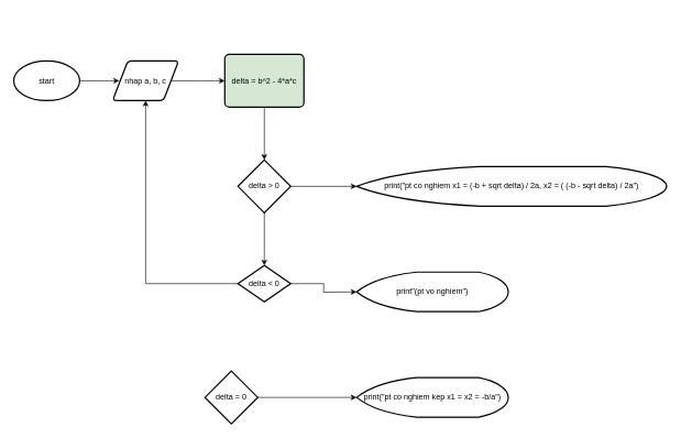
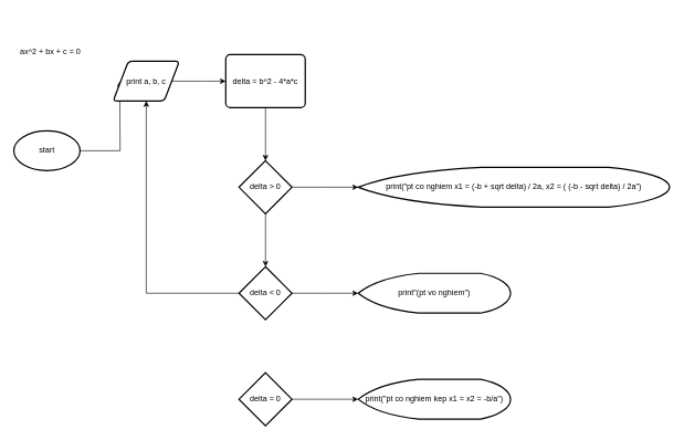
+ <mxCell id="5" value="ax^2 + bx + c = 0" style="text;html=1;align=center;verticalAlign=middle;resizable=0;points=[];autosize=1;strokeColor=none;fillColor=none;" vertex="1" parent="1"><mxGeometry y="62" width="110" height="30" as="geometry" x="20" /></mxCell>
- <mxCell id="3" value="start" style="strokeWidth=2;html=1;shape=mxgraph.flowchart.start_1;whiteSpace=wrap;" vertex="1" parent="1"><mxGeometry y="92" width="100" height="60" as="geometry" x="20" /></mxCell>
+ <mxCell id="3" value="start" style="strokeWidth=2;html=1;shape=mxgraph.flowchart.start_1;whiteSpace=wrap;" vertex="1" parent="1"><mxGeometry x="20" y="197" width="100" height="60" as="geometry" /></mxCell>
- <mxCell id="7" value="nhap a, b, c" style="shape=parallelogram;html=1;strokeWidth=2;perimeter=parallelogramPerimeter;whiteSpace=wrap;rounded=1;arcSize=12;size=0.23;" vertex="1" parent="1"><mxGeometry x="170" y="92" width="100" height="60" as="geometry" /></mxCell>
+ <mxCell id="7" value="print a, b, c" style="shape=parallelogram;html=1;strokeWidth=2;perimeter=parallelogramPerimeter;whiteSpace=wrap;rounded=1;arcSize=12;size=0.23;" vertex="1" parent="1"><mxGeometry x="170" y="92" width="100" height="60" as="geometry" /></mxCell>
- <mxCell id="8" value="delta = b^2 - 4*a*c" style="rounded=1;whiteSpace=wrap;html=1;absoluteArcSize=1;arcSize=14;strokeWidth=2;fillColor=#d5e8d4;" vertex="1" parent="1"><mxGeometry x="340" y="82" width="120" height="80" as="geometry" /></mxCell>
+ <mxCell id="8" value="delta = b^2 - 4*a*c" style="rounded=1;whiteSpace=wrap;html=1;absoluteArcSize=1;arcSize=14;strokeWidth=2;" vertex="1" parent="1"><mxGeometry x="340" y="82" width="120" height="80" as="geometry" /></mxCell>
- <mxCell id="12" value="delta &amp;lt; 0" style="strokeWidth=2;html=1;shape=mxgraph.flowchart.decision;whiteSpace=wrap;" vertex="1" parent="1"><mxGeometry x="360" y="402" width="80" height="55" as="geometry" /></mxCell>
+ <mxCell id="12" value="delta &amp;lt; 0" style="strokeWidth=2;html=1;shape=mxgraph.flowchart.decision;whiteSpace=wrap;" vertex="1" parent="1"><mxGeometry x="360" y="402" width="80" height="80" as="geometry" /></mxCell>
- <mxCell id="14" value="delta = 0" style="strokeWidth=2;html=1;shape=mxgraph.flowchart.decision;whiteSpace=wrap;" vertex="1" parent="1"><mxGeometry x="310" y="562" width="80" height="80" as="geometry" /></mxCell>
+ <mxCell id="14" value="delta = 0" style="strokeWidth=2;html=1;shape=mxgraph.flowchart.decision;whiteSpace=wrap;" vertex="1" parent="1"><mxGeometry x="360" y="562" width="80" height="80" as="geometry" /></mxCell>
